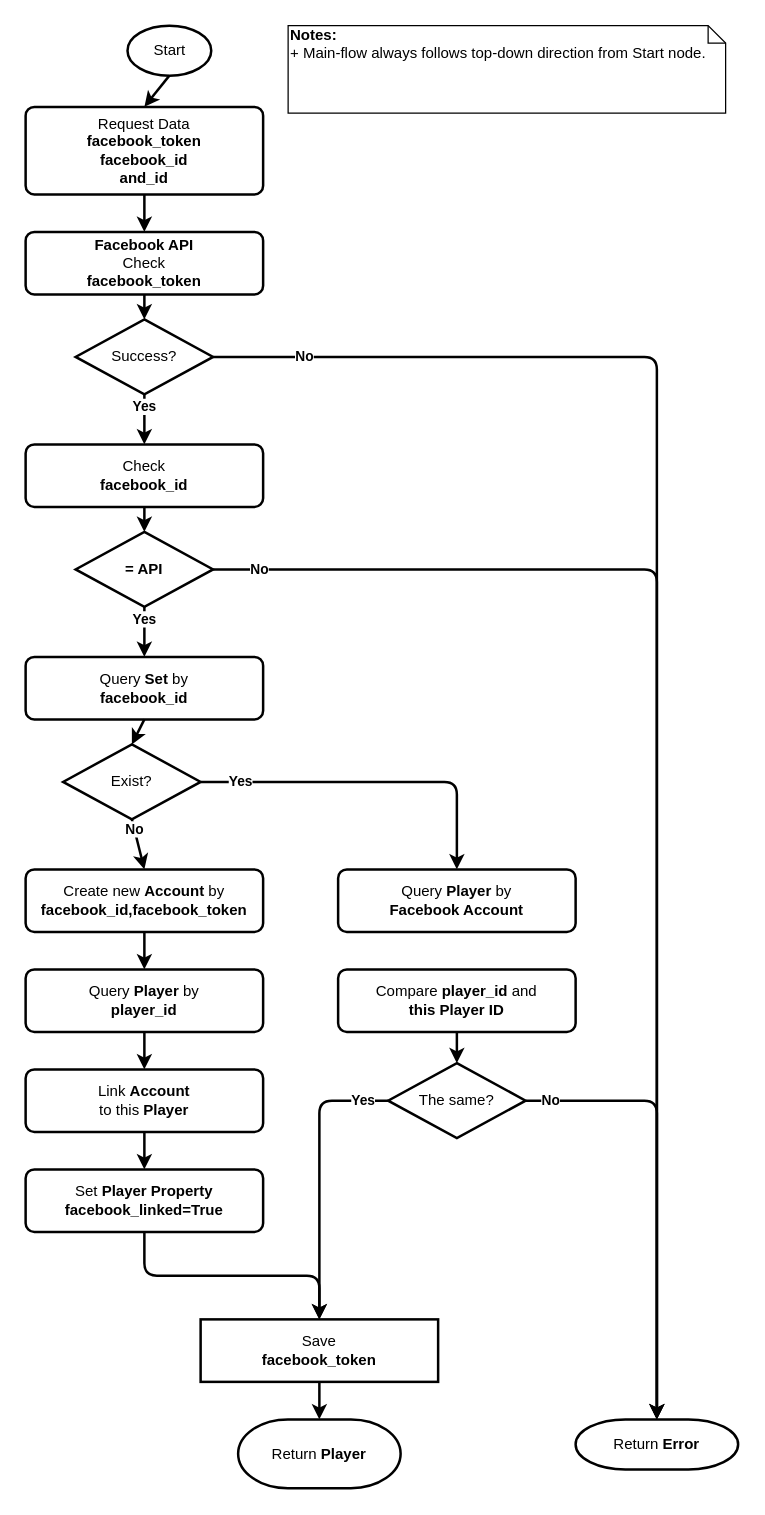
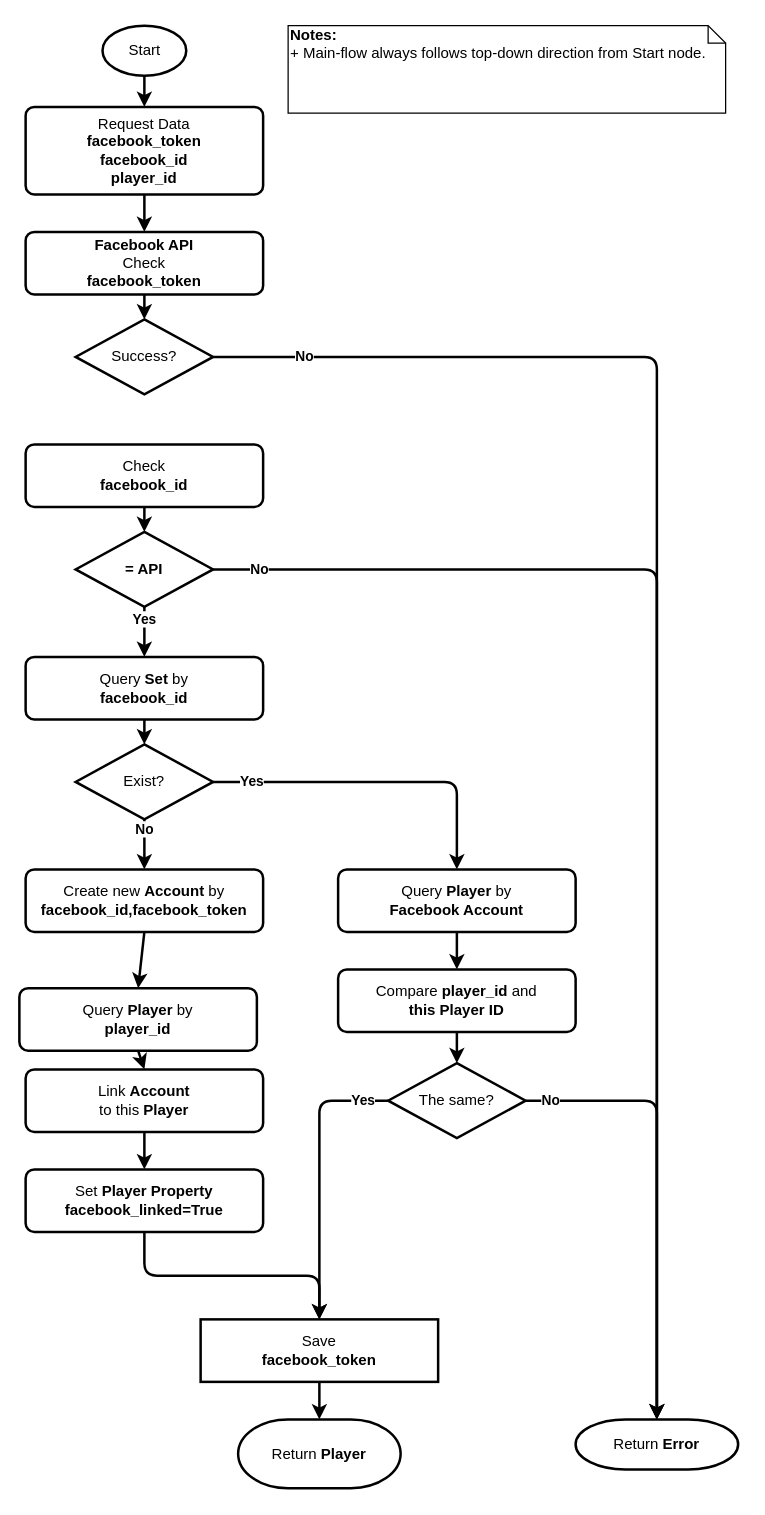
- <mxCell id="2" value="Start" style="strokeWidth=2;html=1;shape=mxgraph.flowchart.start_1;whiteSpace=wrap;" parent="1" vertex="1"><mxGeometry x="101.5" y="20" width="67" height="40" as="geometry" /></mxCell>
+ <mxCell id="2" value="Start" style="strokeWidth=2;html=1;shape=mxgraph.flowchart.start_1;whiteSpace=wrap;" parent="1" vertex="1"><mxGeometry x="81.5" y="20" width="67" height="40" as="geometry" /></mxCell>
- <mxCell id="3" value="Request Data&lt;br&gt;&lt;b&gt;facebook_token&lt;br&gt;facebook_id&lt;br&gt;and_id&lt;br&gt;&lt;/b&gt;" style="rounded=1;whiteSpace=wrap;html=1;absoluteArcSize=1;arcSize=14;strokeWidth=2;" parent="1" vertex="1"><mxGeometry x="20" y="85" width="190" height="70" as="geometry" /></mxCell>
+ <mxCell id="3" value="Request Data&lt;br&gt;&lt;b&gt;facebook_token&lt;br&gt;facebook_id&lt;br&gt;player_id&lt;br&gt;&lt;/b&gt;" style="rounded=1;whiteSpace=wrap;html=1;absoluteArcSize=1;arcSize=14;strokeWidth=2;" parent="1" vertex="1"><mxGeometry x="20" y="85" width="190" height="70" as="geometry" /></mxCell>
- <mxCell id="7" value="&lt;b&gt;Yes&lt;/b&gt;" style="endArrow=classic;html=1;entryX=0.5;entryY=0;entryDx=0;entryDy=0;strokeWidth=2;exitX=0.5;exitY=1;exitDx=0;exitDy=0;" parent="1" source="14" target="5" edge="1"><mxGeometry x="-0.494" width="50" height="50" relative="1" as="geometry"><mxPoint x="124" y="355.5" as="sourcePoint" /><mxPoint x="124" y="395.5" as="targetPoint" /><mxPoint as="offset" /></mxGeometry></mxCell>
- <mxCell id="17" value="Exist?" style="strokeWidth=2;html=1;shape=mxgraph.flowchart.decision;whiteSpace=wrap;" parent="1" vertex="1"><mxGeometry x="50" y="595" width="110" height="60" as="geometry" /></mxCell>
+ <mxCell id="17" value="Exist?" style="strokeWidth=2;html=1;shape=mxgraph.flowchart.decision;whiteSpace=wrap;" parent="1" vertex="1"><mxGeometry x="60" y="595" width="110" height="60" as="geometry" /></mxCell>
+ <mxCell id="34" value="" style="endArrow=classic;html=1;strokeWidth=2;exitX=0.5;exitY=1;exitDx=0;exitDy=0;entryX=0.5;entryY=0;entryDx=0;entryDy=0;" edge="1" parent="1" source="32" target="33"><mxGeometry width="50" height="50" relative="1" as="geometry"><mxPoint x="125" y="815" as="sourcePoint" /><mxPoint x="125" y="840" as="targetPoint" /></mxGeometry></mxCell>
- <mxCell id="23" value="Query &lt;b&gt;Player&lt;/b&gt; by&lt;br&gt;&lt;b&gt;player_id&lt;/b&gt;" style="rounded=1;whiteSpace=wrap;html=1;absoluteArcSize=1;arcSize=14;strokeWidth=2;" parent="1" vertex="1"><mxGeometry x="20" y="775" width="190" height="50" as="geometry" /></mxCell>
+ <mxCell id="23" value="Query &lt;b&gt;Player&lt;/b&gt; by&lt;br&gt;&lt;b&gt;player_id&lt;/b&gt;" style="rounded=1;whiteSpace=wrap;html=1;absoluteArcSize=1;arcSize=14;strokeWidth=2;" parent="1" vertex="1"><mxGeometry x="15" y="790" width="190" height="50" as="geometry" /></mxCell>
